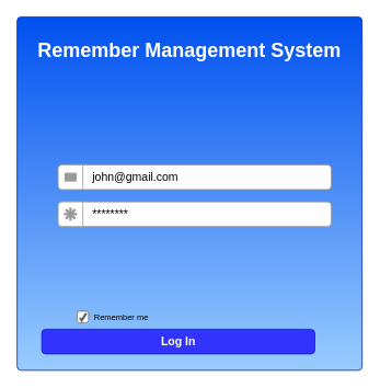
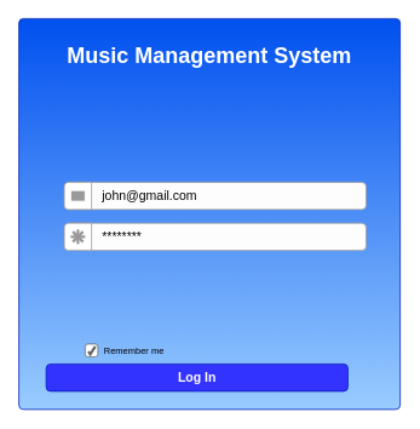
- <mxCell id="2" value="&lt;font style=&quot;font-size: 24px&quot;&gt;Remember Management System&lt;br&gt;&lt;/font&gt;&lt;br&gt;" style="html=1;shadow=0;dashed=0;shape=mxgraph.bootstrap.rrect;fillColor=#0050ef;align=center;rSize=5;strokeColor=#001DBC;verticalAlign=top;spacingTop=20;fontSize=14;fontStyle=1;whiteSpace=wrap;fontColor=#ffffff;gradientColor=#99CCFF;" parent="1" vertex="1"><mxGeometry x="20" y="20" width="420" height="430" as="geometry" /></mxCell>
+ <mxCell id="2" value="&lt;font style=&quot;font-size: 24px&quot;&gt;Music Management System&lt;br&gt;&lt;/font&gt;&lt;br&gt;" style="html=1;shadow=0;dashed=0;shape=mxgraph.bootstrap.rrect;fillColor=#0050ef;align=center;rSize=5;strokeColor=#001DBC;verticalAlign=top;spacingTop=20;fontSize=14;fontStyle=1;whiteSpace=wrap;fontColor=#ffffff;gradientColor=#99CCFF;" parent="1" vertex="1"><mxGeometry x="20" y="20" width="420" height="430" as="geometry" /></mxCell>
